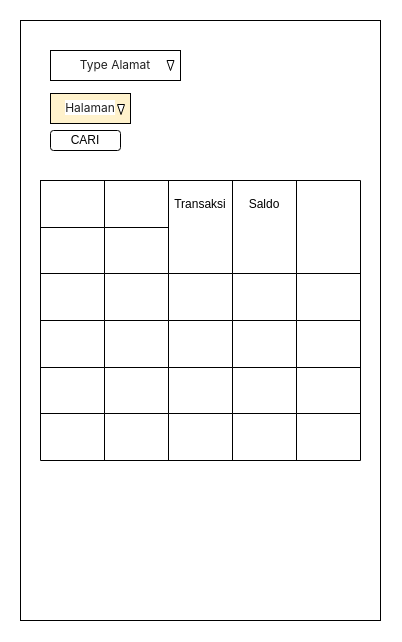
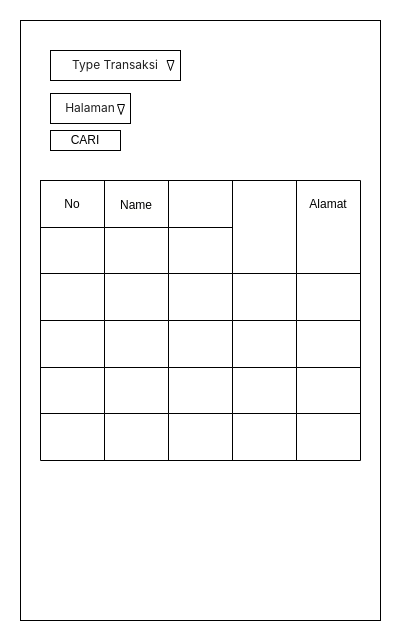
- <mxCell id="3" value="&lt;span style=&quot;color: rgb(33 , 33 , 33) ; font-family: &amp;#34;inter&amp;#34; , &amp;#34;opensans&amp;#34; , &amp;#34;helvetica&amp;#34; , &amp;#34;arial&amp;#34; , sans-serif ; text-align: left ; background-color: rgb(255 , 255 , 255)&quot;&gt;Type Alamat&lt;/span&gt;" style="rounded=0;whiteSpace=wrap;html=1;" parent="1" vertex="1"><mxGeometry x="50" y="50" width="130" height="30" as="geometry" /></mxCell>
+ <mxCell id="3" value="&lt;span style=&quot;color: rgb(33 , 33 , 33) ; font-family: &amp;#34;inter&amp;#34; , &amp;#34;opensans&amp;#34; , &amp;#34;helvetica&amp;#34; , &amp;#34;arial&amp;#34; , sans-serif ; text-align: left ; background-color: rgb(255 , 255 , 255)&quot;&gt;Type Transaksi&lt;/span&gt;" style="rounded=0;whiteSpace=wrap;html=1;" parent="1" vertex="1"><mxGeometry x="50" y="50" width="130" height="30" as="geometry" /></mxCell>
- <mxCell id="5" value="&lt;span style=&quot;color: rgb(33 , 33 , 33) ; font-family: &amp;#34;inter&amp;#34; , &amp;#34;opensans&amp;#34; , &amp;#34;helvetica&amp;#34; , &amp;#34;arial&amp;#34; , sans-serif ; text-align: left ; background-color: rgb(255 , 255 , 255)&quot;&gt;Halaman&lt;/span&gt;" style="rounded=0;whiteSpace=wrap;html=1;fillColor=#fff2cc;" parent="1" vertex="1"><mxGeometry x="50" y="93" width="80" height="30" as="geometry" /></mxCell>
+ <mxCell id="5" value="&lt;span style=&quot;color: rgb(33 , 33 , 33) ; font-family: &amp;#34;inter&amp;#34; , &amp;#34;opensans&amp;#34; , &amp;#34;helvetica&amp;#34; , &amp;#34;arial&amp;#34; , sans-serif ; text-align: left ; background-color: rgb(255 , 255 , 255)&quot;&gt;Halaman&lt;/span&gt;" style="rounded=0;whiteSpace=wrap;html=1;" parent="1" vertex="1"><mxGeometry x="50" y="93" width="80" height="30" as="geometry" /></mxCell>
- <mxCell id="7" value="CARI" style="rounded=1;whiteSpace=wrap;html=1;" parent="1" vertex="1"><mxGeometry x="50" y="130" width="70" height="20" as="geometry" /></mxCell>
+ <mxCell id="7" value="CARI" style="whiteSpace=wrap;html=1;rounded=0;" parent="1" vertex="1"><mxGeometry x="50" y="130" width="70" height="20" as="geometry" /></mxCell>
+ <mxCell id="10" value="No" style="shape=partialRectangle;html=1;whiteSpace=wrap;connectable=0;overflow=hidden;fillColor=none;top=0;left=0;bottom=0;right=0;pointerEvents=1;" parent="9" vertex="1"><mxGeometry width="64" height="47" as="geometry"><mxRectangle width="64" height="47" as="alternateBounds" /></mxGeometry></mxCell>
+ <mxCell id="11" value="&lt;div style=&quot;background-color: rgb(255 , 255 , 254) ; line-height: 18px&quot;&gt;Name&lt;/div&gt;" style="shape=partialRectangle;html=1;whiteSpace=wrap;connectable=0;overflow=hidden;fillColor=none;top=0;left=0;bottom=0;right=0;pointerEvents=1;" parent="9" vertex="1"><mxGeometry x="64" width="64" height="47" as="geometry"><mxRectangle width="64" height="47" as="alternateBounds" /></mxGeometry></mxCell>
- <mxCell id="12" value="Transaksi" style="shape=partialRectangle;html=1;whiteSpace=wrap;connectable=0;overflow=hidden;fillColor=none;top=0;left=0;bottom=0;right=0;pointerEvents=1;" parent="9" vertex="1"><mxGeometry x="128" width="64" height="47" as="geometry"><mxRectangle width="64" height="47" as="alternateBounds" /></mxGeometry></mxCell>
- <mxCell id="13" value="Saldo" style="shape=partialRectangle;html=1;whiteSpace=wrap;connectable=0;overflow=hidden;fillColor=none;top=0;left=0;bottom=0;right=0;pointerEvents=1;" parent="9" vertex="1"><mxGeometry x="192" width="64" height="47" as="geometry"><mxRectangle width="64" height="47" as="alternateBounds" /></mxGeometry></mxCell>
+ <mxCell id="14" value="Alamat" style="shape=partialRectangle;html=1;whiteSpace=wrap;connectable=0;overflow=hidden;fillColor=none;top=0;left=0;bottom=0;right=0;pointerEvents=1;" parent="9" vertex="1"><mxGeometry x="256" width="64" height="47" as="geometry"><mxRectangle width="64" height="47" as="alternateBounds" /></mxGeometry></mxCell>
